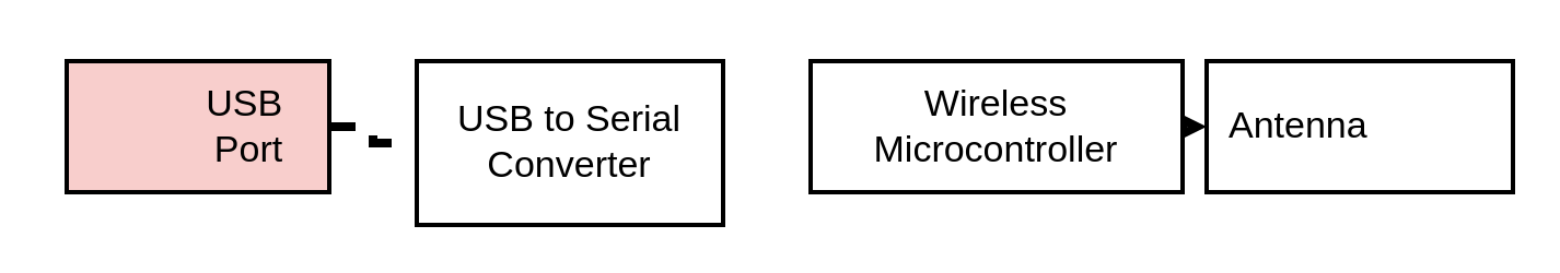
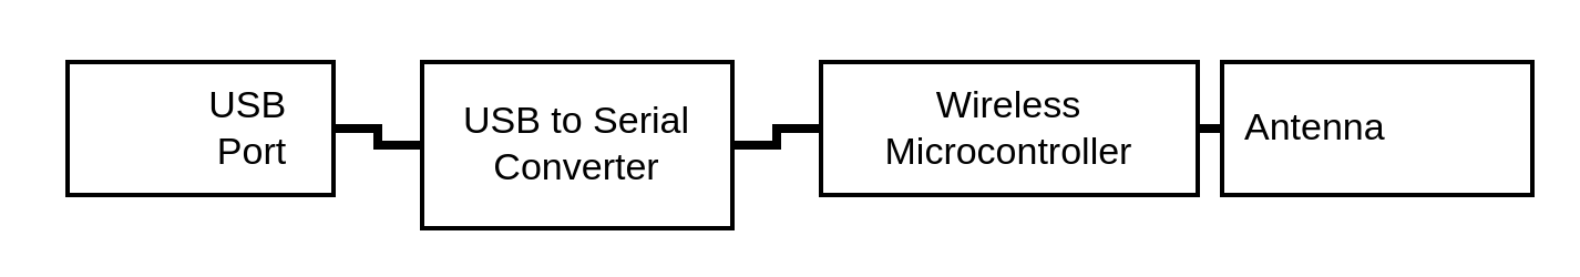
- <mxCell id="6" value="" style="edgeStyle=orthogonalEdgeStyle;rounded=0;orthogonalLoop=1;jettySize=auto;html=1;fontSize=17;startArrow=none;startFill=0;endArrow=none;endFill=0;strokeWidth=4;dashed=1;" edge="1" parent="1" source="9" target="3"><mxGeometry relative="1" as="geometry" /></mxCell>
+ <mxCell id="6" value="" style="edgeStyle=orthogonalEdgeStyle;rounded=0;orthogonalLoop=1;jettySize=auto;html=1;fontSize=17;startArrow=none;startFill=0;endArrow=none;endFill=0;strokeWidth=4;" edge="1" parent="1" source="9" target="3"><mxGeometry relative="1" as="geometry" /></mxCell>
- <mxCell id="4" style="edgeStyle=orthogonalEdgeStyle;rounded=0;orthogonalLoop=1;jettySize=auto;html=1;exitX=1;exitY=0.5;exitDx=0;exitDy=0;entryX=0;entryY=0.5;entryDx=0;entryDy=0;fontSize=17;startArrow=none;startFill=0;endArrow=open;endFill=0;strokeWidth=4;" edge="1" parent="1" source="5" target="7"><mxGeometry relative="1" as="geometry" /></mxCell>
+ <mxCell id="4" style="edgeStyle=orthogonalEdgeStyle;rounded=0;orthogonalLoop=1;jettySize=auto;html=1;exitX=1;exitY=0.5;exitDx=0;exitDy=0;entryX=0;entryY=0.5;entryDx=0;entryDy=0;fontSize=17;startArrow=none;startFill=0;endArrow=none;endFill=0;strokeWidth=4;" edge="1" parent="1" source="5" target="7"><mxGeometry relative="1" as="geometry" /></mxCell>
- <mxCell id="9" value="&lt;font style=&quot;font-size: 17px&quot; face=&quot;Helvetica&quot;&gt;USB&amp;nbsp; &amp;nbsp;&amp;nbsp; &lt;br&gt;Port &amp;nbsp; &amp;nbsp; &lt;br style=&quot;font-size: 17px&quot;&gt;&lt;/font&gt;" style="whiteSpace=wrap;html=1;align=right;fontSize=17;strokeWidth=2;fillColor=#f8cecc;" vertex="1" parent="1"><mxGeometry x="30" y="27.5" width="120" height="60" as="geometry" /></mxCell>
+ <mxCell id="9" value="&lt;font style=&quot;font-size: 17px&quot; face=&quot;Helvetica&quot;&gt;USB&amp;nbsp; &amp;nbsp;&amp;nbsp; &lt;br&gt;Port &amp;nbsp; &amp;nbsp; &lt;br style=&quot;font-size: 17px&quot;&gt;&lt;/font&gt;" style="whiteSpace=wrap;html=1;align=right;fontSize=17;strokeWidth=2;" vertex="1" parent="1"><mxGeometry x="30" y="27.5" width="120" height="60" as="geometry" /></mxCell>
+ <mxCell id="2" value="" style="edgeStyle=orthogonalEdgeStyle;rounded=0;orthogonalLoop=1;jettySize=auto;html=1;fontSize=17;startArrow=none;startFill=0;endArrow=none;endFill=0;strokeWidth=4;" edge="1" parent="1" source="3" target="5"><mxGeometry relative="1" as="geometry" /></mxCell>
